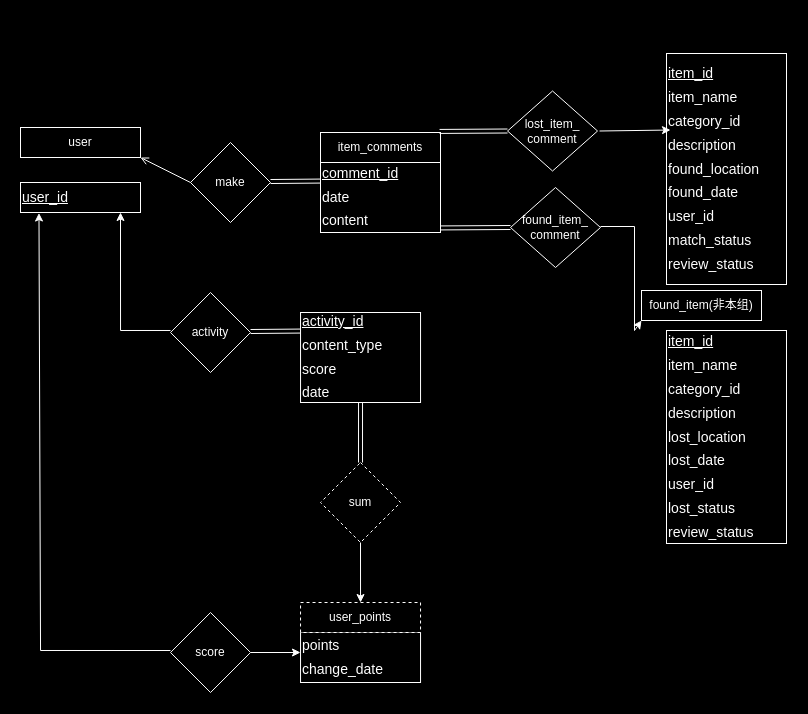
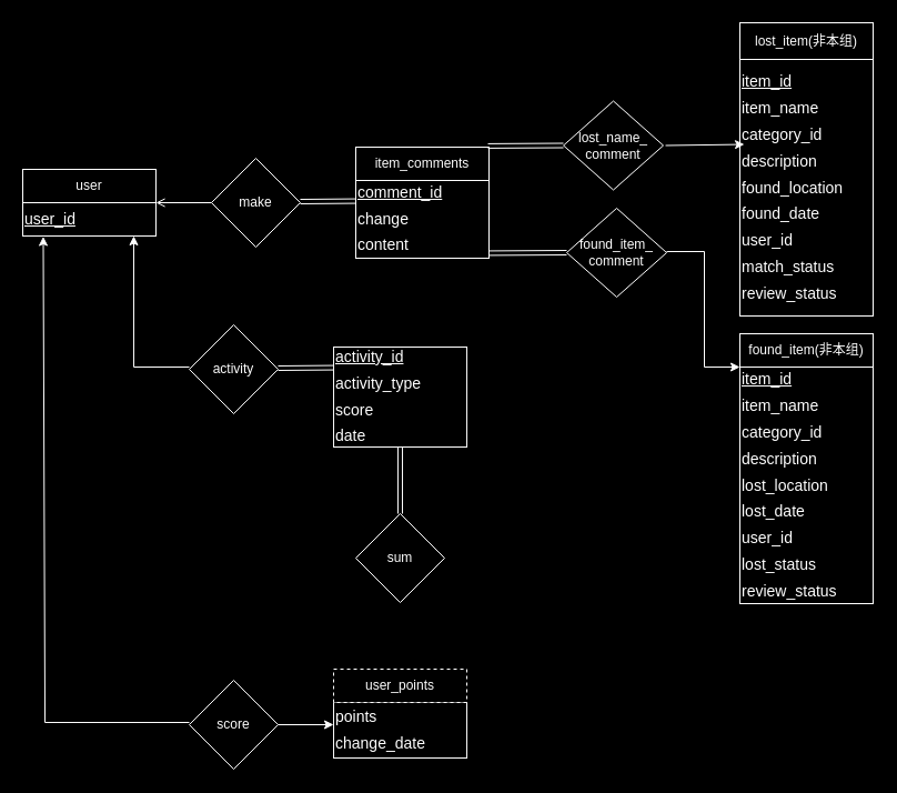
+ <mxCell id="7" value="lost_item(非本组)" style="rounded=0;whiteSpace=wrap;html=1;labelBackgroundColor=none;strokeColor=#FFFFFF;fillColor=#000000;fontColor=#ffffff;" parent="1" vertex="1"><mxGeometry x="666" y="20" width="120" height="33" as="geometry" /></mxCell>
- <mxCell id="12" value="lost_item_&lt;div&gt;comment&lt;/div&gt;" style="rhombus;whiteSpace=wrap;html=1;labelBackgroundColor=none;strokeColor=#FFFFFF;fillColor=#000000;fontColor=#ffffff;" parent="1" vertex="1"><mxGeometry x="507.04" y="90.5" width="90" height="80" as="geometry" /></mxCell>
+ <mxCell id="12" value="lost_name_&lt;div&gt;comment&lt;/div&gt;" style="rhombus;whiteSpace=wrap;html=1;labelBackgroundColor=none;strokeColor=#FFFFFF;fillColor=#000000;fontColor=#ffffff;" parent="1" vertex="1"><mxGeometry x="507.04" y="90.5" width="90" height="80" as="geometry" /></mxCell>
- <mxCell id="5" value="user" style="rounded=0;whiteSpace=wrap;html=1;labelBackgroundColor=none;strokeColor=#FFFFFF;fontColor=#ffffff;fillColor=#000000;" parent="1" vertex="1"><mxGeometry x="20" y="127" width="120" height="30" as="geometry" /></mxCell>
+ <mxCell id="5" value="user" style="rounded=0;whiteSpace=wrap;html=1;labelBackgroundColor=none;strokeColor=#FFFFFF;fontColor=#ffffff;fillColor=#000000;" parent="1" vertex="1"><mxGeometry x="20" y="152" width="120" height="30" as="geometry" /></mxCell>
- <mxCell id="2" value="&lt;div style=&quot;font-size: 14px; line-height: 170%;&quot;&gt;&lt;font style=&quot;font-size: 14px;&quot;&gt;&lt;u style=&quot;&quot;&gt;comment_id&lt;/u&gt;&lt;/font&gt;&lt;/div&gt;&lt;div style=&quot;font-size: 14px; line-height: 170%;&quot;&gt;&lt;font style=&quot;font-size: 14px;&quot;&gt;date&lt;/font&gt;&lt;/div&gt;&lt;div style=&quot;font-size: 14px; line-height: 170%;&quot;&gt;&lt;font style=&quot;font-size: 14px;&quot;&gt;content&lt;/font&gt;&lt;/div&gt;" style="rounded=0;whiteSpace=wrap;html=1;align=left;labelBackgroundColor=none;strokeColor=#FFFFFF;fontColor=#ffffff;fillColor=#000000;" parent="1" vertex="1"><mxGeometry x="320" y="162" width="120" height="70" as="geometry" /></mxCell>
+ <mxCell id="2" value="&lt;div style=&quot;font-size: 14px; line-height: 170%;&quot;&gt;&lt;font style=&quot;font-size: 14px;&quot;&gt;&lt;u style=&quot;&quot;&gt;comment_id&lt;/u&gt;&lt;/font&gt;&lt;/div&gt;&lt;div style=&quot;font-size: 14px; line-height: 170%;&quot;&gt;&lt;font style=&quot;font-size: 14px;&quot;&gt;change&lt;/font&gt;&lt;/div&gt;&lt;div style=&quot;font-size: 14px; line-height: 170%;&quot;&gt;&lt;font style=&quot;font-size: 14px;&quot;&gt;content&lt;/font&gt;&lt;/div&gt;" style="rounded=0;whiteSpace=wrap;html=1;align=left;labelBackgroundColor=none;strokeColor=#FFFFFF;fontColor=#ffffff;fillColor=#000000;" parent="1" vertex="1"><mxGeometry x="320" y="162" width="120" height="70" as="geometry" /></mxCell>
- <mxCell id="9" value="found_item(非本组)" style="rounded=0;whiteSpace=wrap;html=1;labelBackgroundColor=none;strokeColor=#FFFFFF;fontColor=#ffffff;fillColor=#000000;" parent="1" vertex="1"><mxGeometry x="641" y="290" width="120" height="30" as="geometry" /></mxCell>
+ <mxCell id="9" value="found_item(非本组)" style="rounded=0;whiteSpace=wrap;html=1;labelBackgroundColor=none;strokeColor=#FFFFFF;fontColor=#ffffff;fillColor=#000000;" parent="1" vertex="1"><mxGeometry x="666" y="300" width="120" height="30" as="geometry" /></mxCell>
- <mxCell id="19" value="&lt;div style=&quot;font-size: 14px; line-height: 170%;&quot;&gt;&lt;font style=&quot;font-size: 14px;&quot;&gt;&lt;u style=&quot;&quot;&gt;activity_id&lt;/u&gt;&lt;/font&gt;&lt;/div&gt;&lt;div style=&quot;font-size: 14px; line-height: 170%;&quot;&gt;content_type&lt;/div&gt;&lt;div style=&quot;font-size: 14px; line-height: 170%;&quot;&gt;&lt;font style=&quot;font-size: 14px;&quot;&gt;score&lt;/font&gt;&lt;/div&gt;&lt;div style=&quot;font-size: 14px; line-height: 170%;&quot;&gt;&lt;font style=&quot;font-size: 14px;&quot;&gt;date&lt;/font&gt;&lt;/div&gt;" style="rounded=0;whiteSpace=wrap;html=1;align=left;labelBackgroundColor=none;strokeColor=#FFFFFF;fontColor=#ffffff;fillColor=#000000;" parent="1" vertex="1"><mxGeometry x="300.04" y="312" width="120" height="90" as="geometry" /></mxCell>
+ <mxCell id="19" value="&lt;div style=&quot;font-size: 14px; line-height: 170%;&quot;&gt;&lt;font style=&quot;font-size: 14px;&quot;&gt;&lt;u style=&quot;&quot;&gt;activity_id&lt;/u&gt;&lt;/font&gt;&lt;/div&gt;&lt;div style=&quot;font-size: 14px; line-height: 170%;&quot;&gt;activity_type&lt;/div&gt;&lt;div style=&quot;font-size: 14px; line-height: 170%;&quot;&gt;&lt;font style=&quot;font-size: 14px;&quot;&gt;score&lt;/font&gt;&lt;/div&gt;&lt;div style=&quot;font-size: 14px; line-height: 170%;&quot;&gt;&lt;font style=&quot;font-size: 14px;&quot;&gt;date&lt;/font&gt;&lt;/div&gt;" style="rounded=0;whiteSpace=wrap;html=1;align=left;labelBackgroundColor=none;strokeColor=#FFFFFF;fontColor=#ffffff;fillColor=#000000;" parent="1" vertex="1"><mxGeometry x="300.04" y="312" width="120" height="90" as="geometry" /></mxCell>
- <mxCell id="28" value="sum" style="rhombus;whiteSpace=wrap;html=1;labelBackgroundColor=none;strokeColor=#FFFFFF;fontColor=#ffffff;fillColor=#000000;dashed=1;" parent="1" vertex="1"><mxGeometry x="320" y="462" width="80" height="80" as="geometry" /></mxCell>
+ <mxCell id="28" value="sum" style="rhombus;whiteSpace=wrap;html=1;labelBackgroundColor=none;strokeColor=#FFFFFF;fontColor=#ffffff;fillColor=#000000;" parent="1" vertex="1"><mxGeometry x="320" y="462" width="80" height="80" as="geometry" /></mxCell>
- <mxCell id="29" value="" style="endArrow=classic;html=1;rounded=0;exitX=0.5;exitY=1;exitDx=0;exitDy=0;entryX=0.5;entryY=0;entryDx=0;entryDy=0;labelBackgroundColor=none;strokeColor=#FFFFFF;fontColor=#ffffff;" parent="1" source="28" target="24" edge="1"><mxGeometry width="50" height="50" relative="1" as="geometry"><mxPoint x="370" y="502" as="sourcePoint" /><mxPoint x="420" y="452" as="targetPoint" /></mxGeometry></mxCell>
